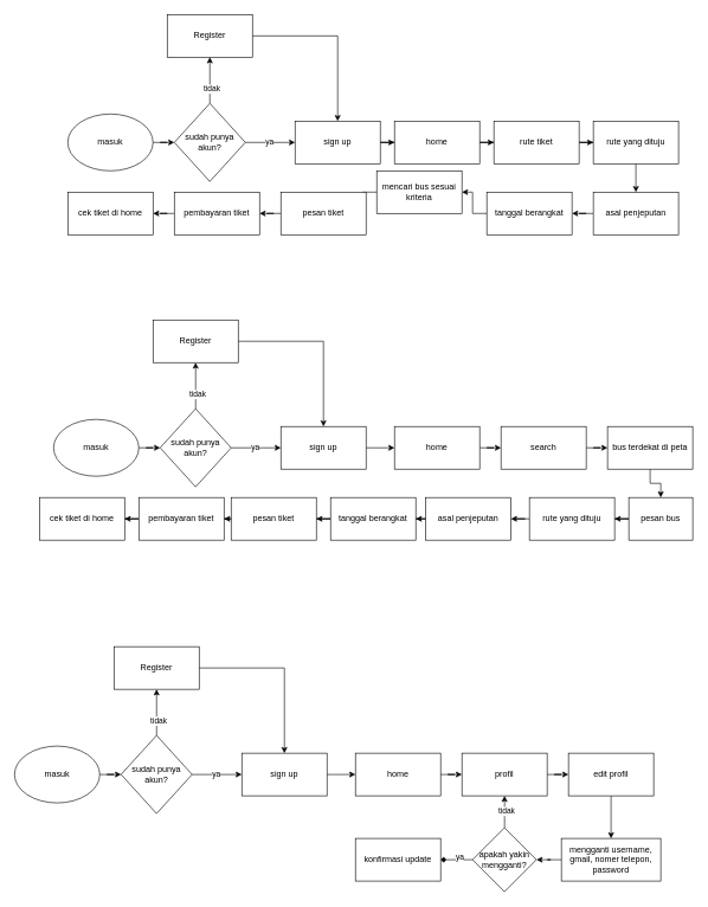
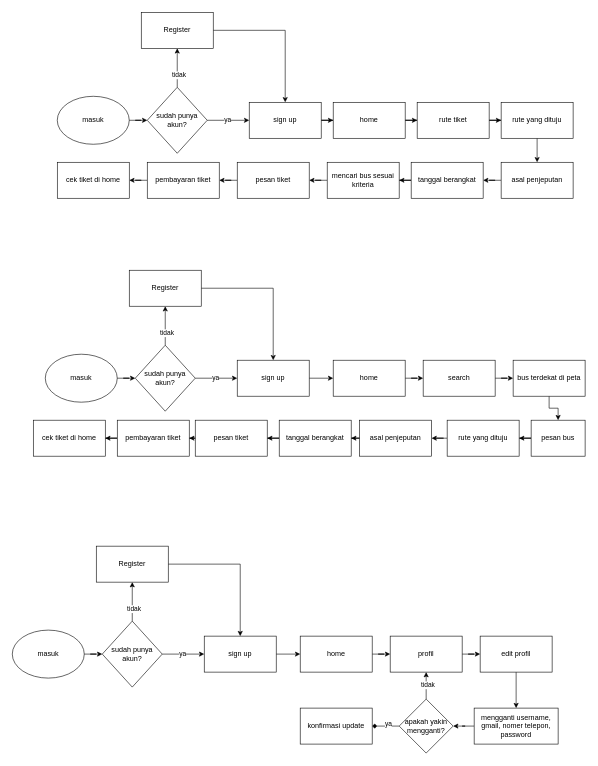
- <mxCell id="24" value="mencari bus sesuai kriteria" style="whiteSpace=wrap;html=1;rounded=0;" vertex="1" parent="1"><mxGeometry x="530" y="240" width="120" height="60" as="geometry" /></mxCell>
+ <mxCell id="24" value="mencari bus sesuai kriteria" style="whiteSpace=wrap;html=1;rounded=0;" vertex="1" parent="1"><mxGeometry x="545" y="270" width="120" height="60" as="geometry" /></mxCell>
